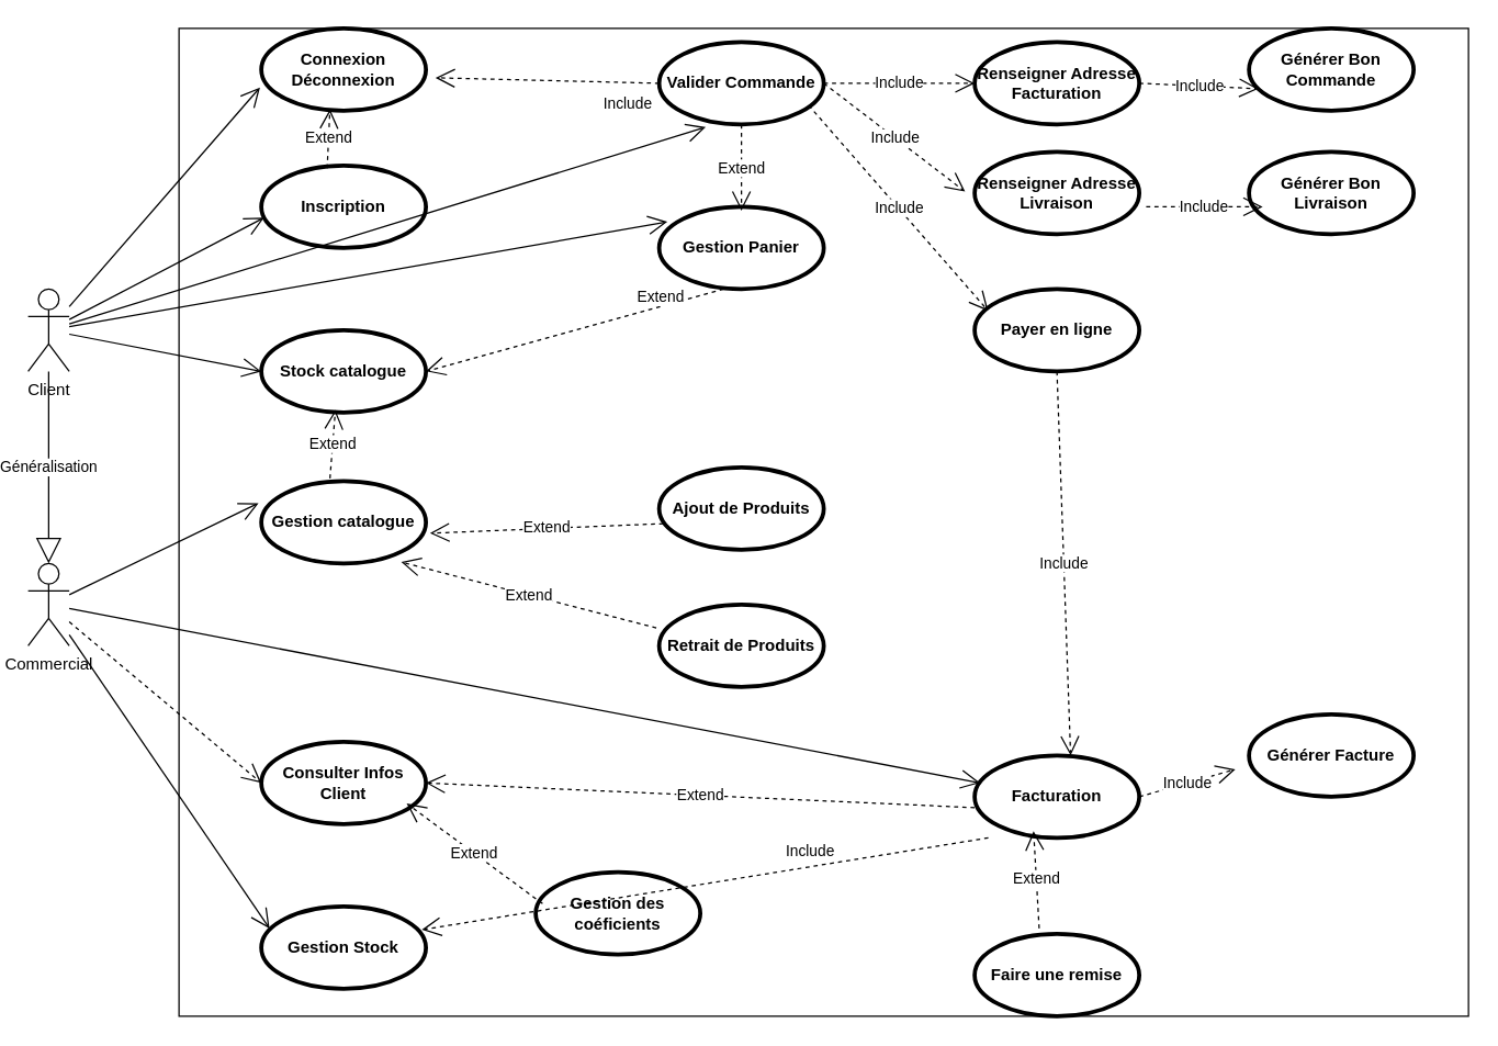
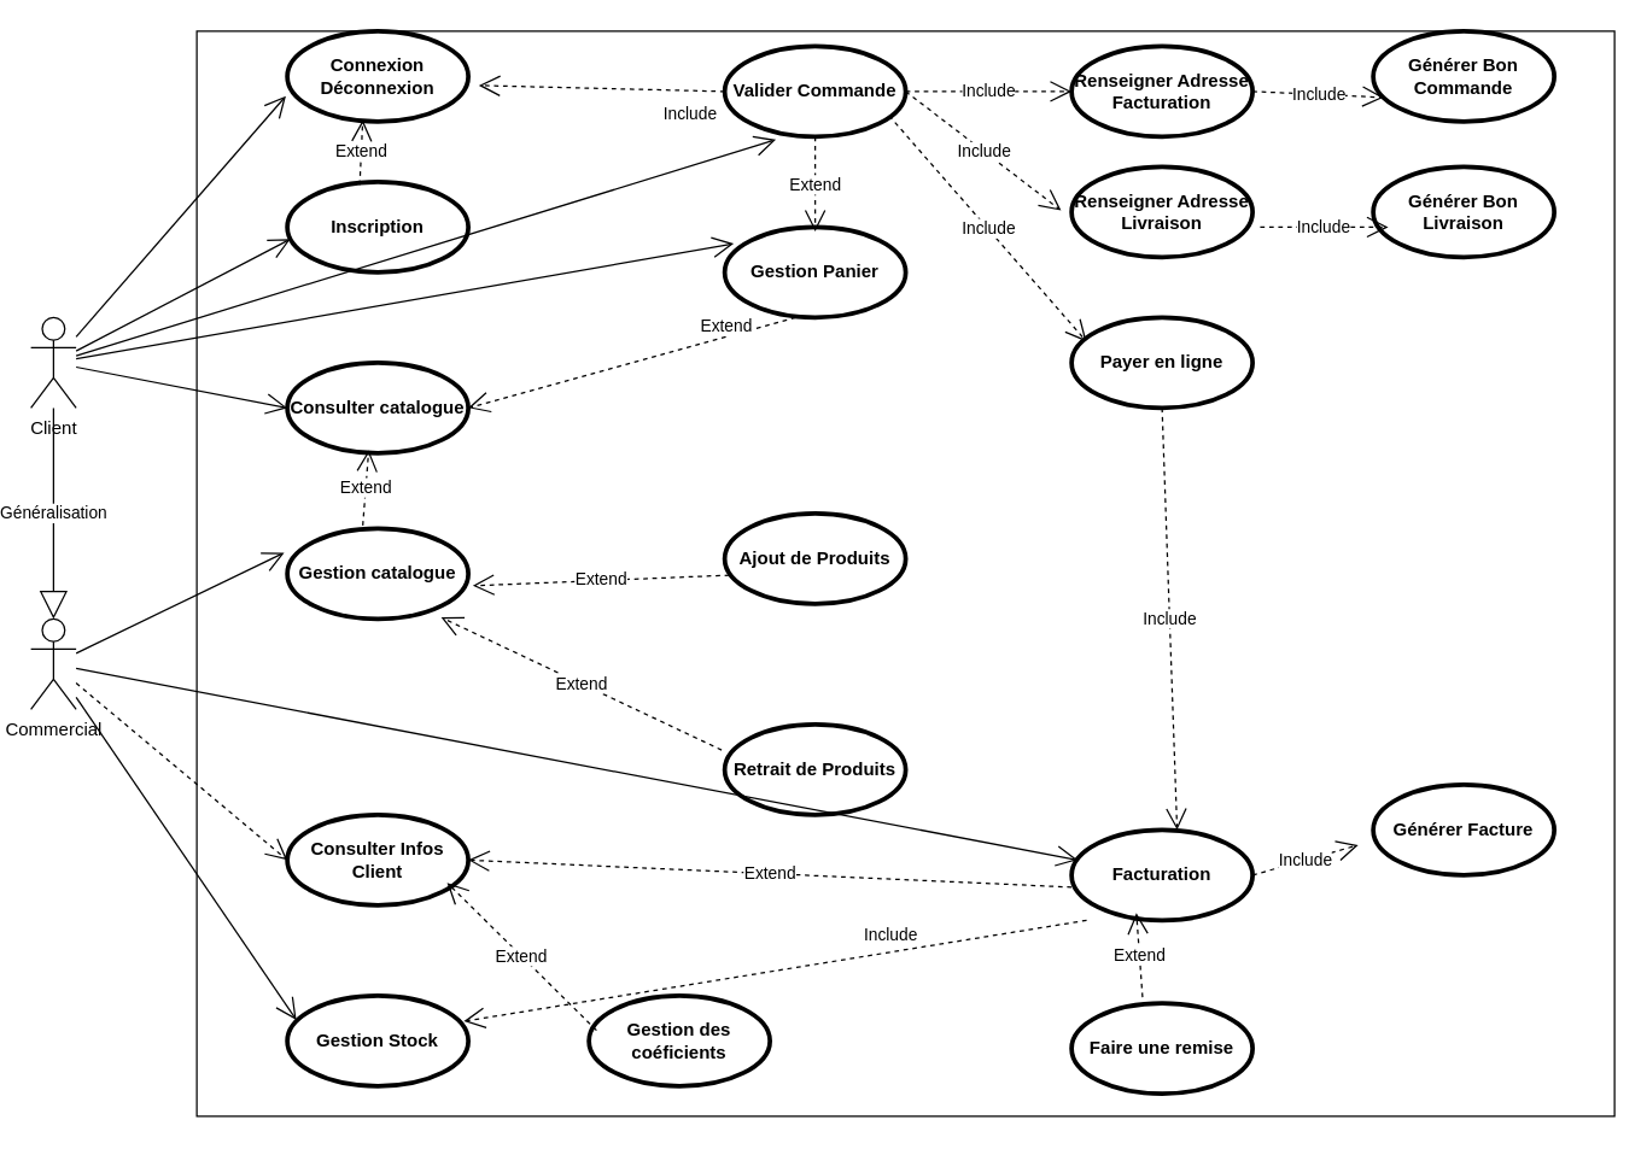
- <mxCell id="10" value="Stock catalogue" style="shape=ellipse;html=1;strokeWidth=3;fontStyle=1;whiteSpace=wrap;align=center;perimeter=ellipsePerimeter;" vertex="1" parent="1"><mxGeometry x="190" y="240" width="120" height="60" as="geometry" /></mxCell>
+ <mxCell id="10" value="Consulter catalogue" style="shape=ellipse;html=1;strokeWidth=3;fontStyle=1;whiteSpace=wrap;align=center;perimeter=ellipsePerimeter;" vertex="1" parent="1"><mxGeometry x="190" y="240" width="120" height="60" as="geometry" /></mxCell>
- <mxCell id="7" value="Retrait de Produits" style="shape=ellipse;html=1;strokeWidth=3;fontStyle=1;whiteSpace=wrap;align=center;perimeter=ellipsePerimeter;" vertex="1" parent="1"><mxGeometry x="480" y="440" width="120" height="60" as="geometry" /></mxCell>
+ <mxCell id="7" value="Retrait de Produits" style="shape=ellipse;html=1;strokeWidth=3;fontStyle=1;whiteSpace=wrap;align=center;perimeter=ellipsePerimeter;" vertex="1" parent="1"><mxGeometry x="480" y="480" width="120" height="60" as="geometry" /></mxCell>
- <mxCell id="12" value="Gestion des coéficients" style="shape=ellipse;html=1;strokeWidth=3;fontStyle=1;whiteSpace=wrap;align=center;perimeter=ellipsePerimeter;" vertex="1" parent="1"><mxGeometry x="390" y="635" width="120" height="60" as="geometry" /></mxCell>
+ <mxCell id="12" value="Gestion des coéficients" style="shape=ellipse;html=1;strokeWidth=3;fontStyle=1;whiteSpace=wrap;align=center;perimeter=ellipsePerimeter;" vertex="1" parent="1"><mxGeometry x="390" y="660" width="120" height="60" as="geometry" /></mxCell>
- <mxCell id="49" value="Faire une remise" style="shape=ellipse;html=1;strokeWidth=3;fontStyle=1;whiteSpace=wrap;align=center;perimeter=ellipsePerimeter;" vertex="1" parent="1"><mxGeometry x="710" y="680" width="120" height="60" as="geometry" /></mxCell>
+ <mxCell id="49" value="Faire une remise" style="shape=ellipse;html=1;strokeWidth=3;fontStyle=1;whiteSpace=wrap;align=center;perimeter=ellipsePerimeter;" vertex="1" parent="1"><mxGeometry x="710" y="665" width="120" height="60" as="geometry" /></mxCell>
